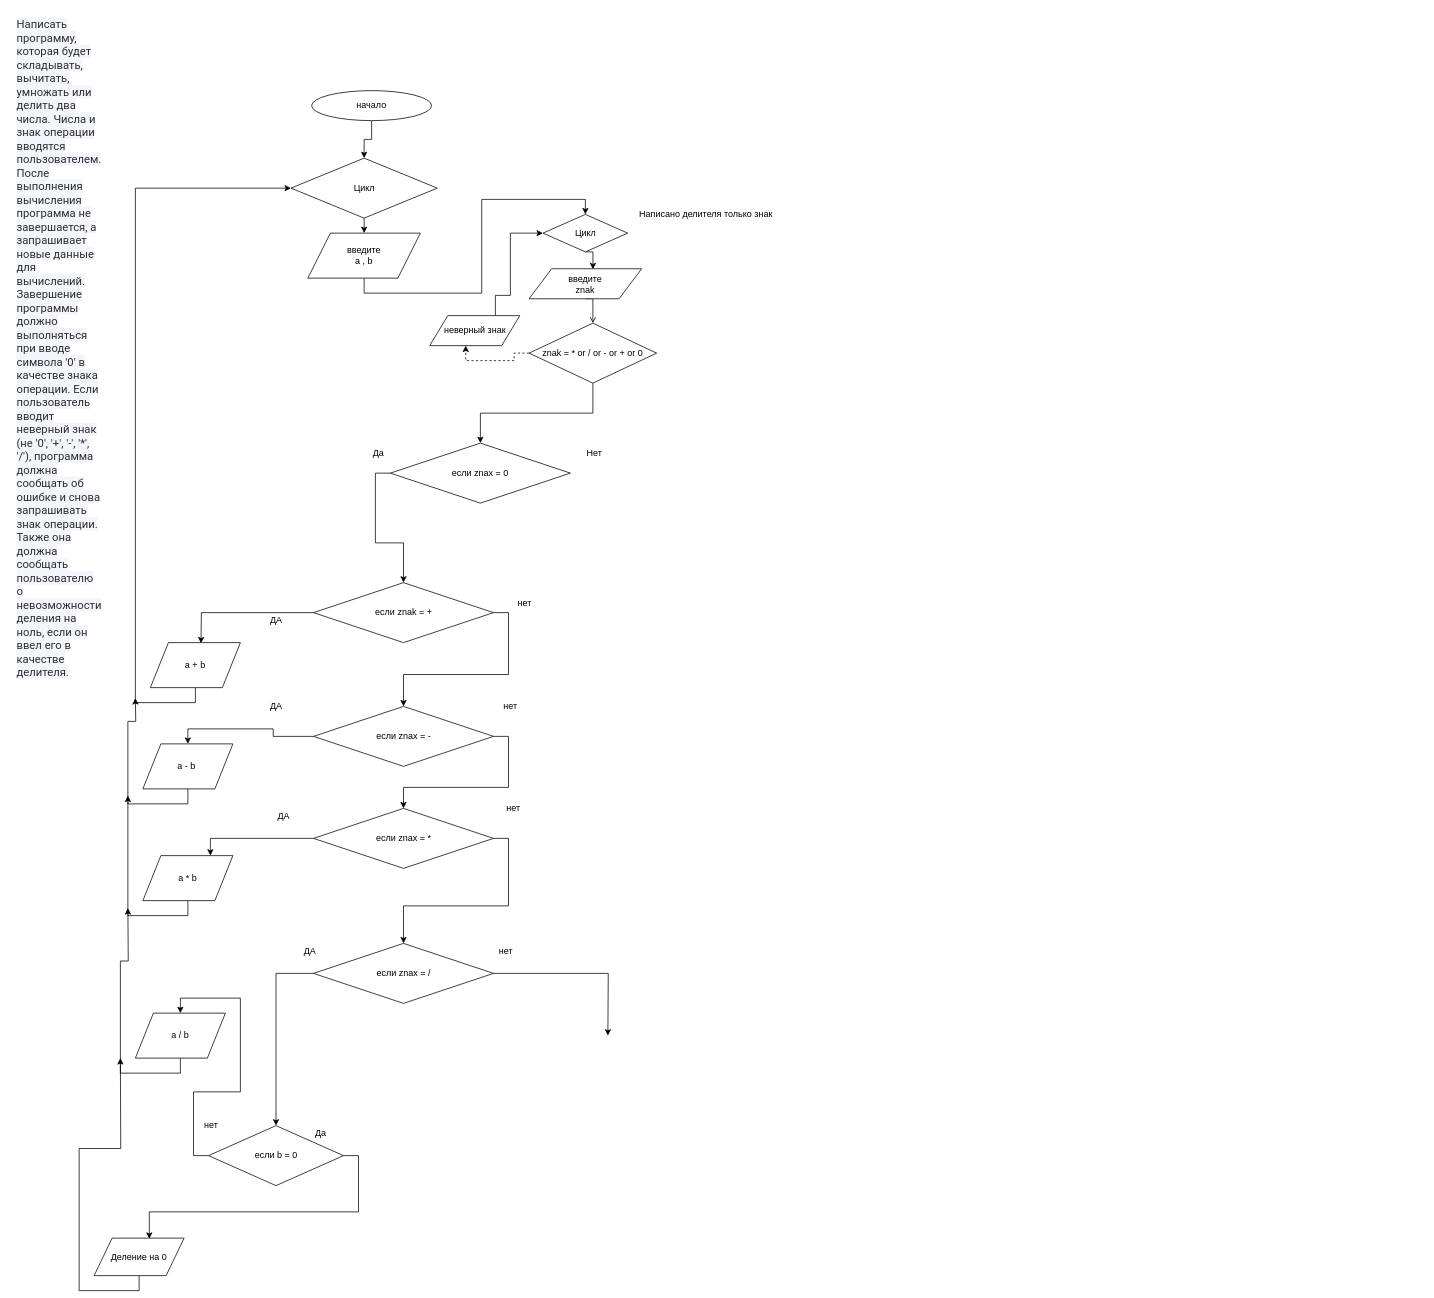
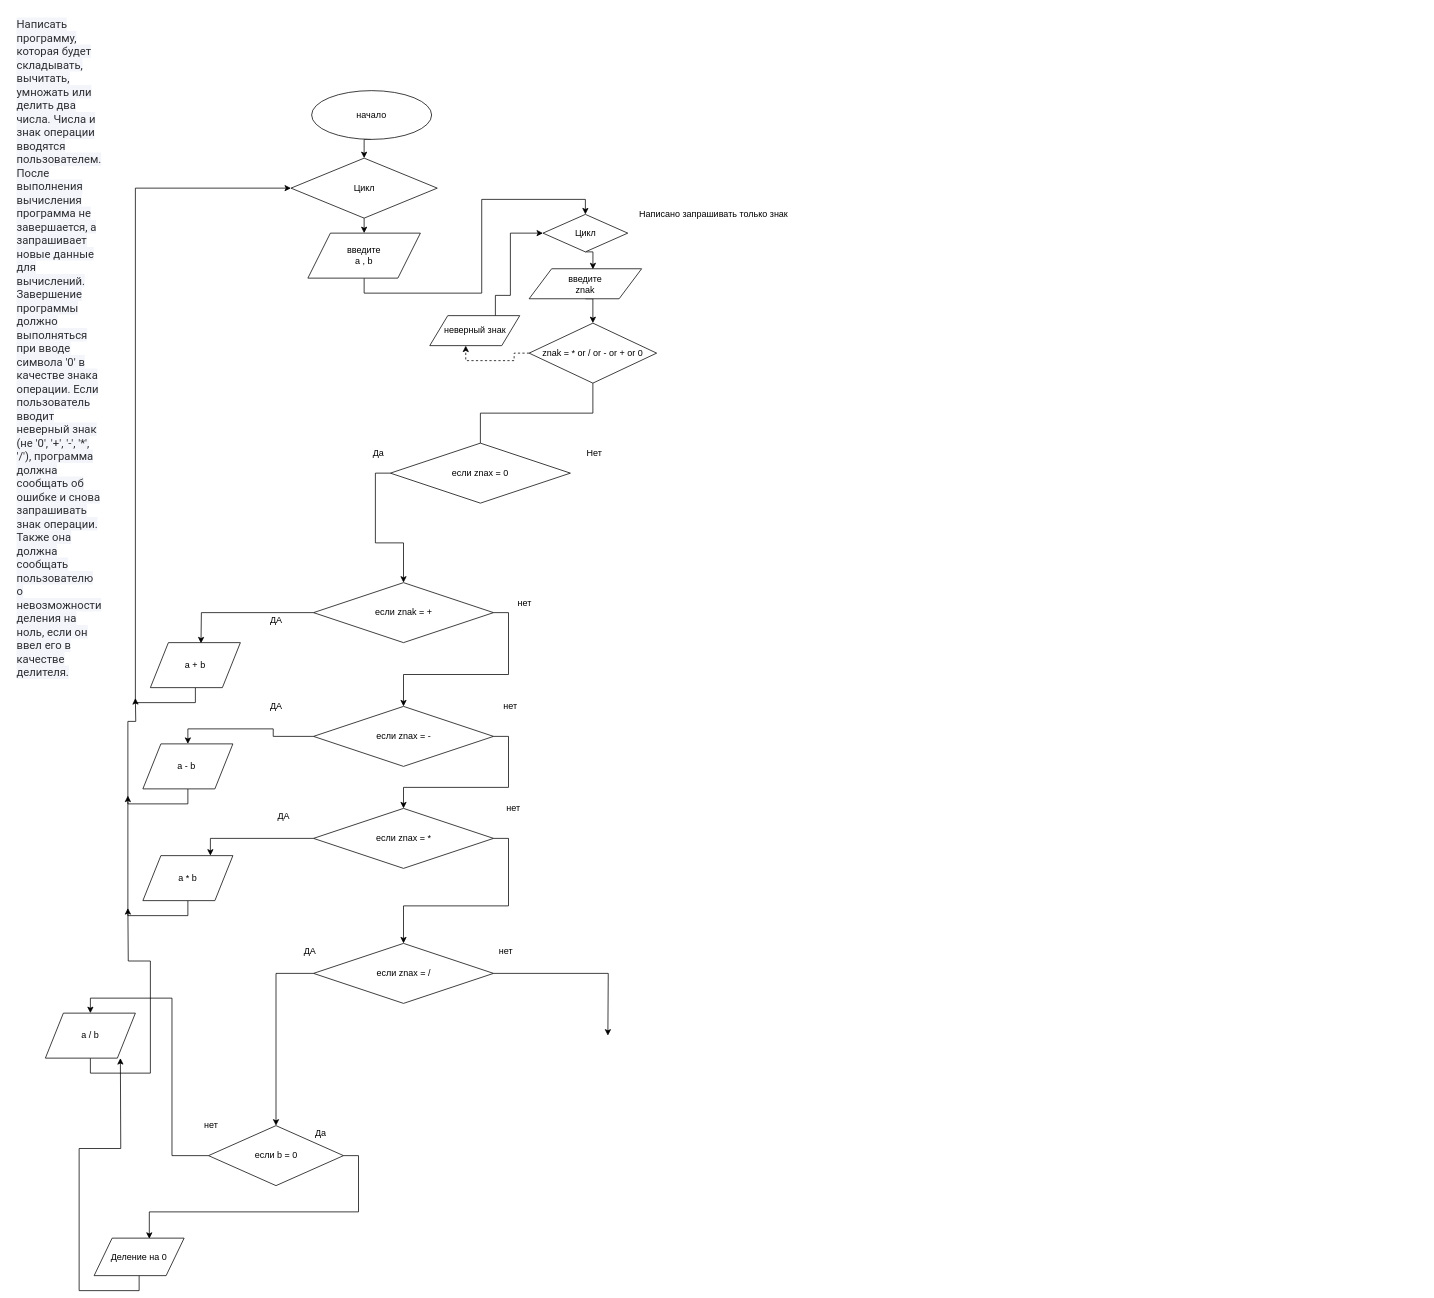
- <mxCell id="3" value="начало" style="ellipse;whiteSpace=wrap;html=1;" parent="1" vertex="1"><mxGeometry x="415" y="120" width="160" height="40" as="geometry" /></mxCell>
+ <mxCell id="3" value="начало" style="ellipse;whiteSpace=wrap;html=1;" parent="1" vertex="1"><mxGeometry x="415" y="120" width="160" height="65" as="geometry" /></mxCell>
- <mxCell id="46" value="Написано делителя только знак" style="text;html=1;resizable=0;points=[];autosize=1;align=left;verticalAlign=top;spacingTop=-4;" parent="1" vertex="1"><mxGeometry x="850" y="275" width="210" height="20" as="geometry" /></mxCell>
+ <mxCell id="46" value="Написано запрашивать только знак" style="text;html=1;resizable=0;points=[];autosize=1;align=left;verticalAlign=top;spacingTop=-4;" parent="1" vertex="1"><mxGeometry x="850" y="275" width="210" height="20" as="geometry" /></mxCell>
- <mxCell id="47" style="edgeStyle=orthogonalEdgeStyle;rounded=0;orthogonalLoop=1;jettySize=auto;html=1;exitX=0.5;exitY=1;exitDx=0;exitDy=0;entryX=0.5;entryY=0;entryDx=0;entryDy=0;endArrow=open;" parent="1" source="48" target="53" edge="1"><mxGeometry relative="1" as="geometry" /></mxCell>
+ <mxCell id="47" style="edgeStyle=orthogonalEdgeStyle;rounded=0;orthogonalLoop=1;jettySize=auto;html=1;exitX=0.5;exitY=1;exitDx=0;exitDy=0;entryX=0.5;entryY=0;entryDx=0;entryDy=0;" parent="1" source="48" target="53" edge="1"><mxGeometry relative="1" as="geometry" /></mxCell>
- <mxCell id="52" style="edgeStyle=orthogonalEdgeStyle;rounded=0;orthogonalLoop=1;jettySize=auto;html=1;exitX=0.5;exitY=1;exitDx=0;exitDy=0;" parent="1" source="53" target="6" edge="1"><mxGeometry relative="1" as="geometry" /></mxCell>
+ <mxCell id="52" style="edgeStyle=orthogonalEdgeStyle;rounded=0;orthogonalLoop=1;jettySize=auto;html=1;exitX=0.5;exitY=1;exitDx=0;exitDy=0;endArrow=none;" parent="1" source="53" target="6" edge="1"><mxGeometry relative="1" as="geometry" /></mxCell>
- <mxCell id="38" value="a / b" style="shape=parallelogram;perimeter=parallelogramPerimeter;whiteSpace=wrap;html=1;" parent="1" vertex="1"><mxGeometry x="180" y="1350" width="120" height="60" as="geometry" /></mxCell>
+ <mxCell id="38" value="a / b" style="shape=parallelogram;perimeter=parallelogramPerimeter;whiteSpace=wrap;html=1;" parent="1" vertex="1"><mxGeometry x="60" y="1350" width="120" height="60" as="geometry" /></mxCell>
